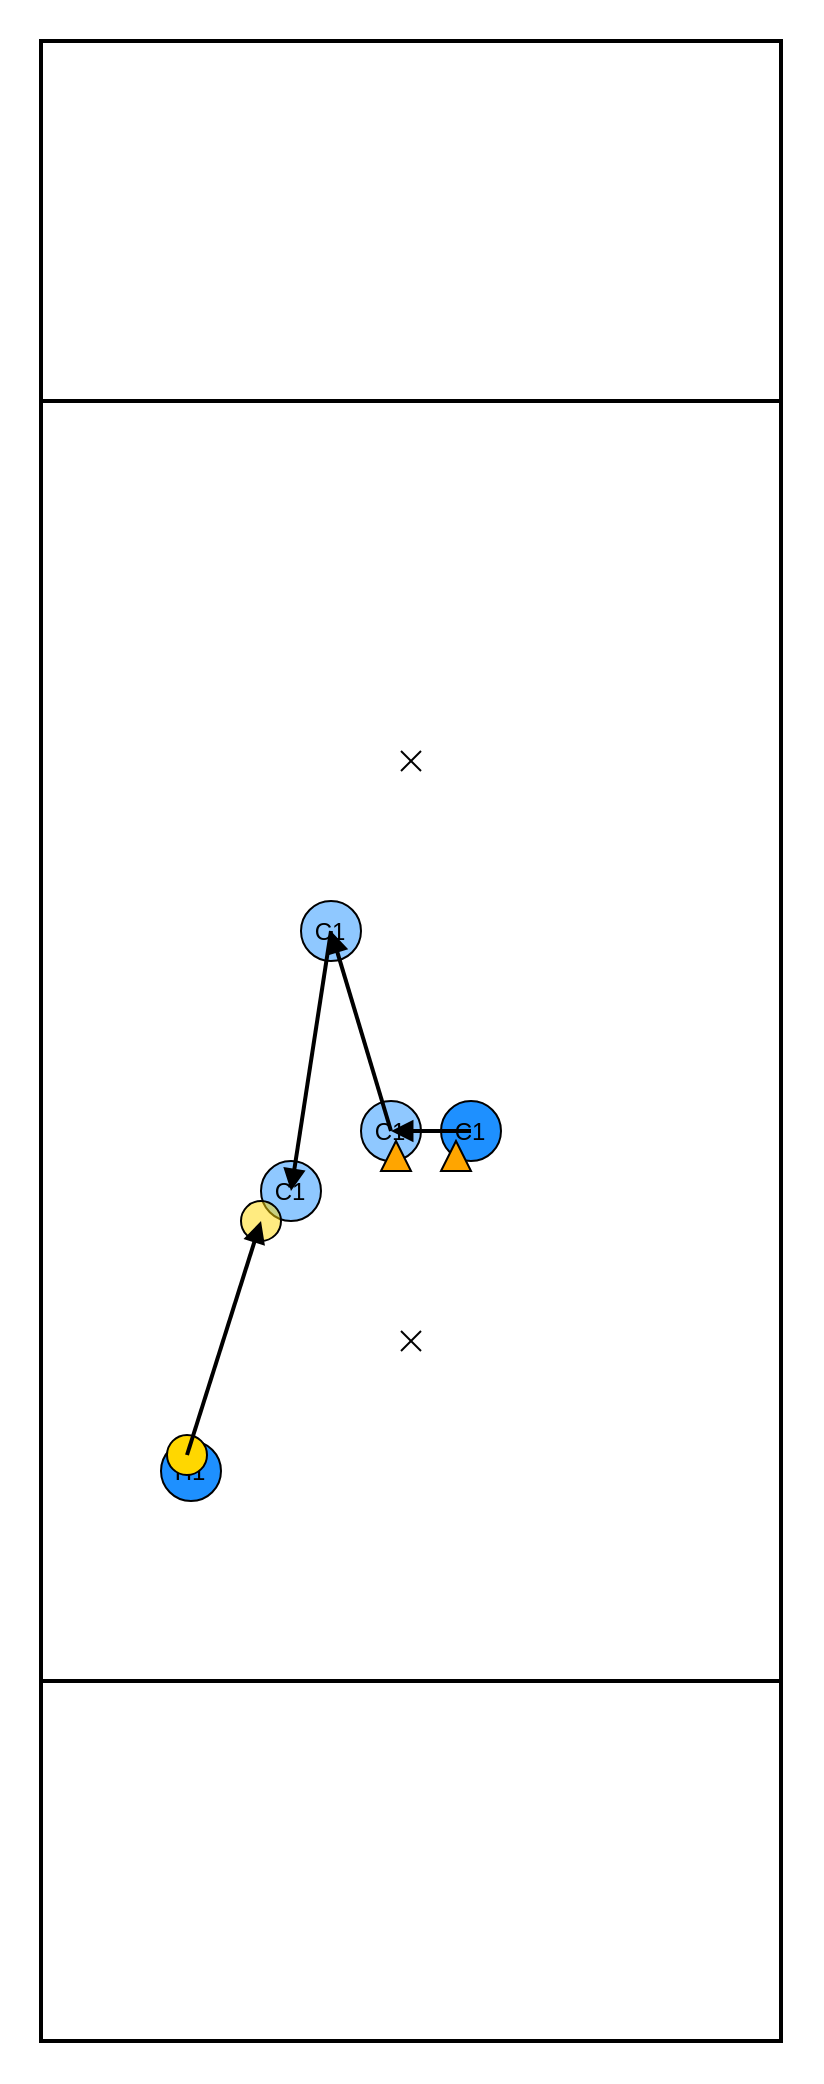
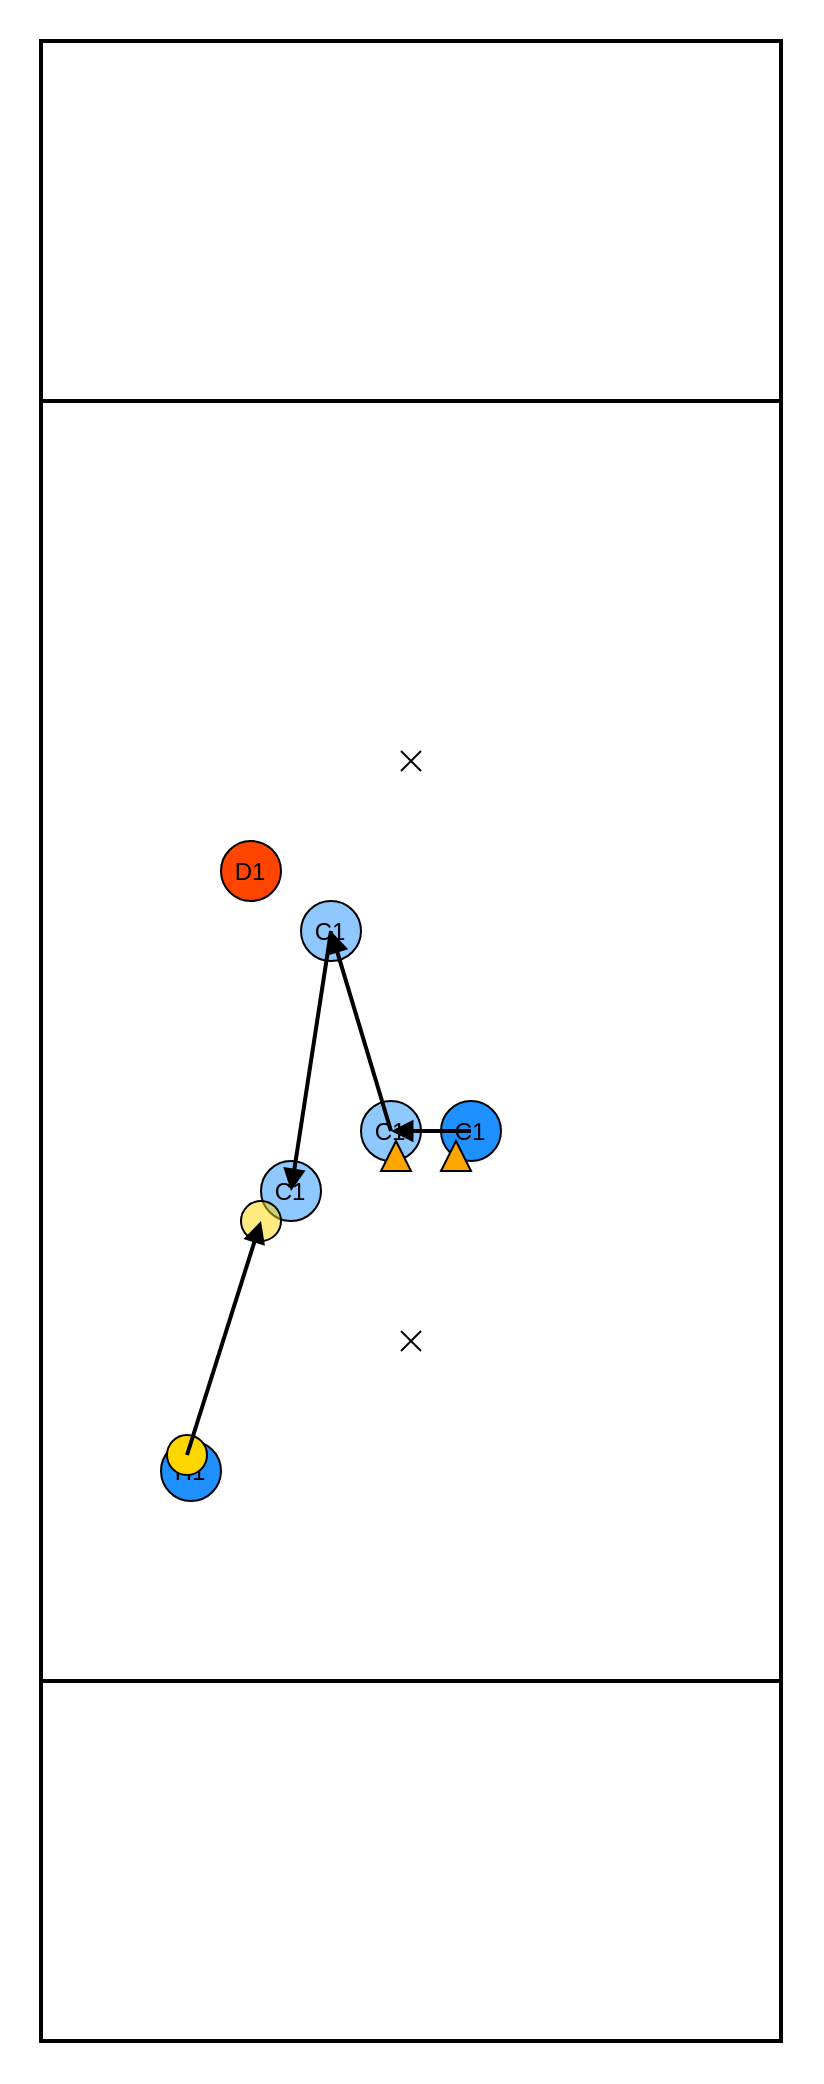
+ <mxCell id="19" value="D1" style="ellipse;fillColor=#FF4500;strokeColor=#000000;fontSize=12;" vertex="1" parent="1"><mxGeometry x="110" y="420" width="30" height="30" as="geometry" /></mxCell>
